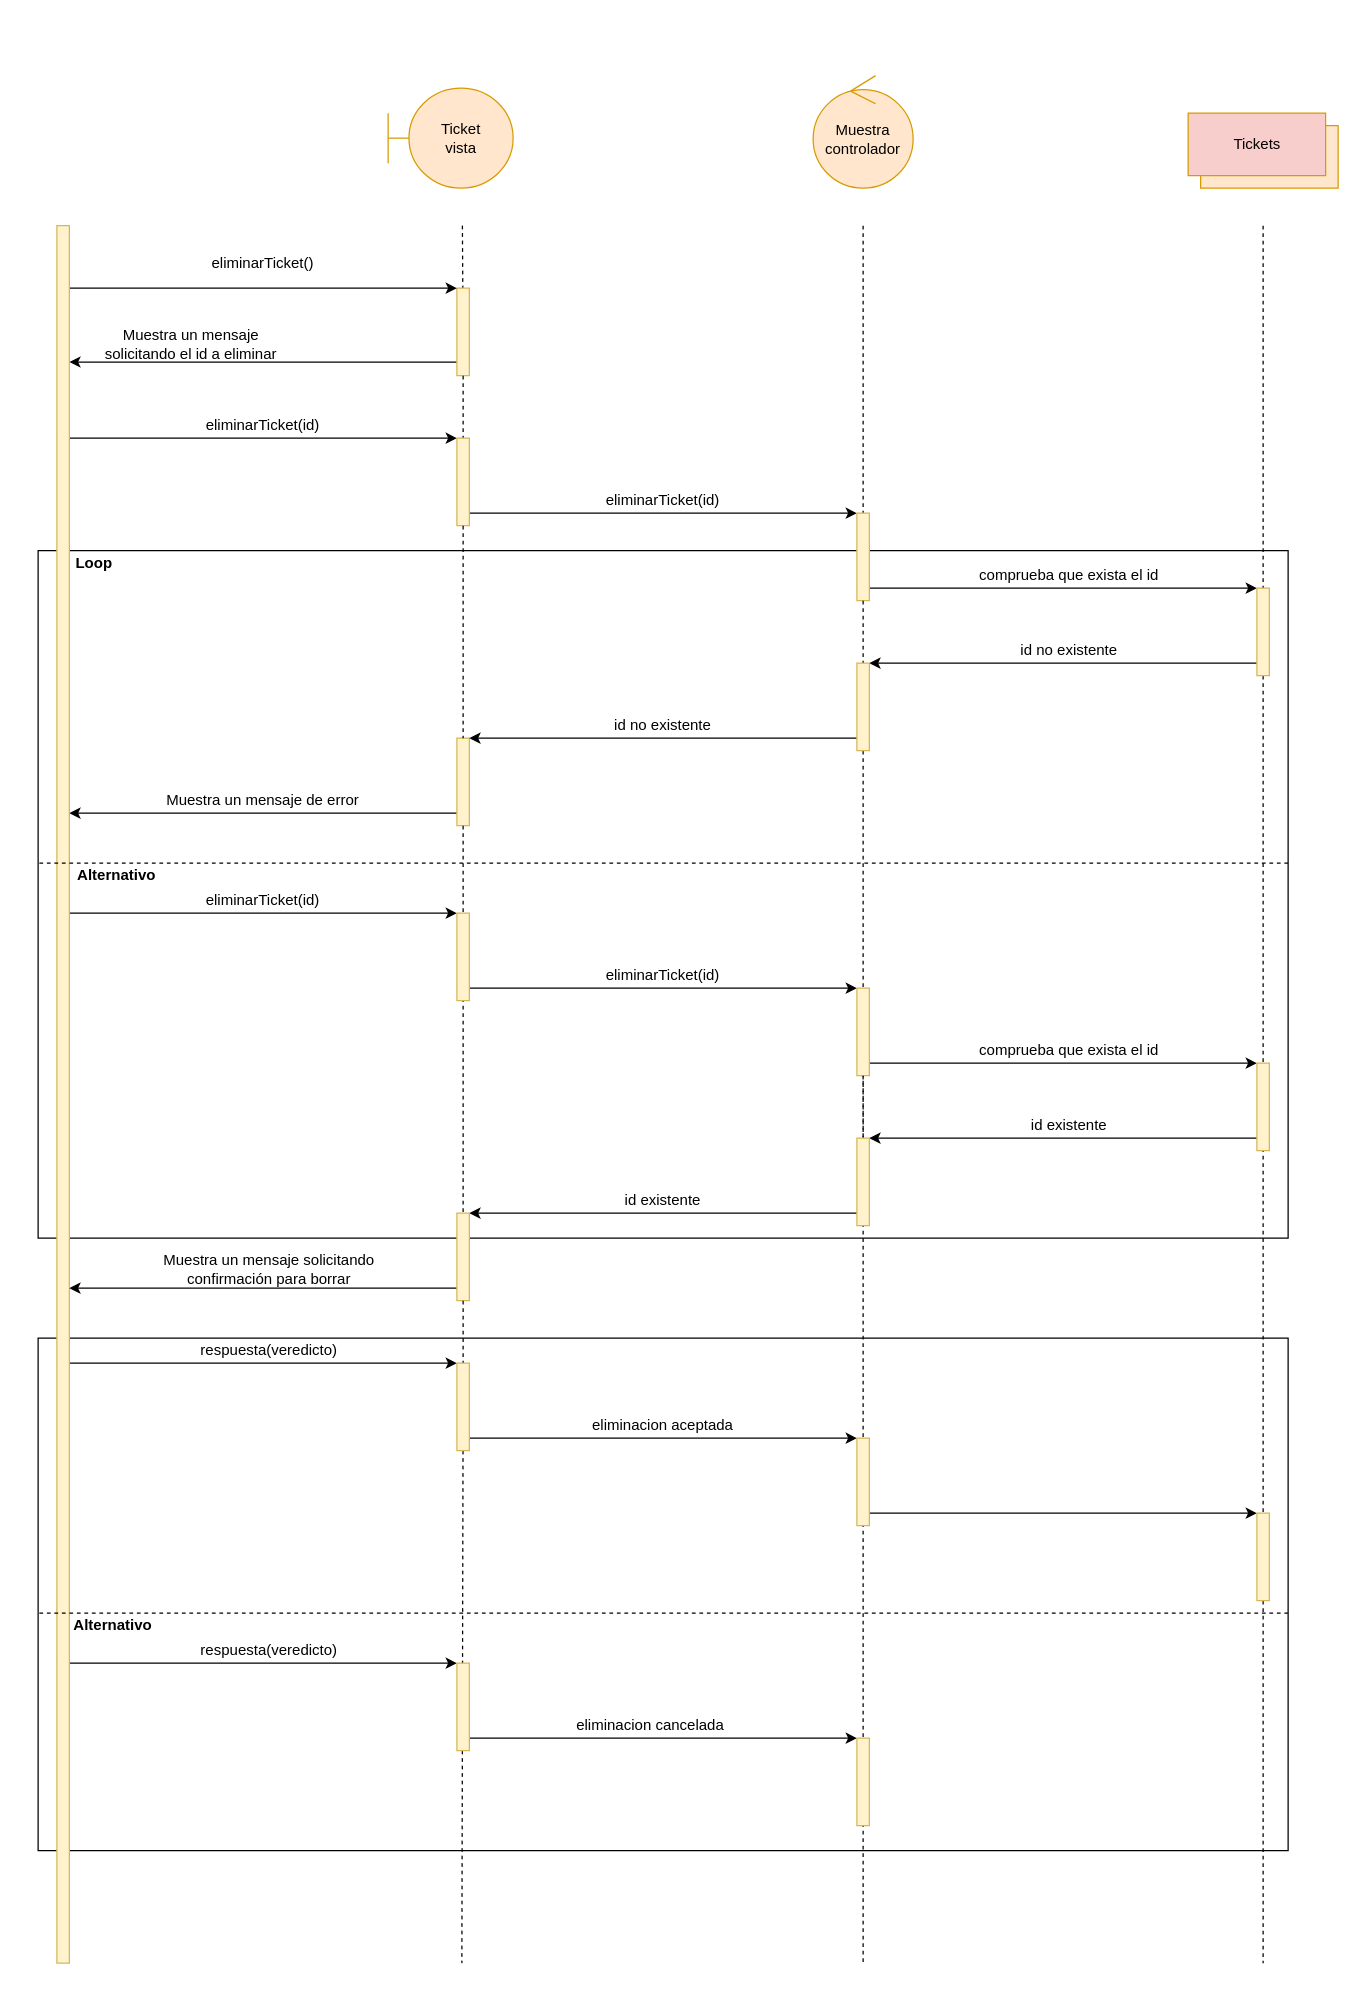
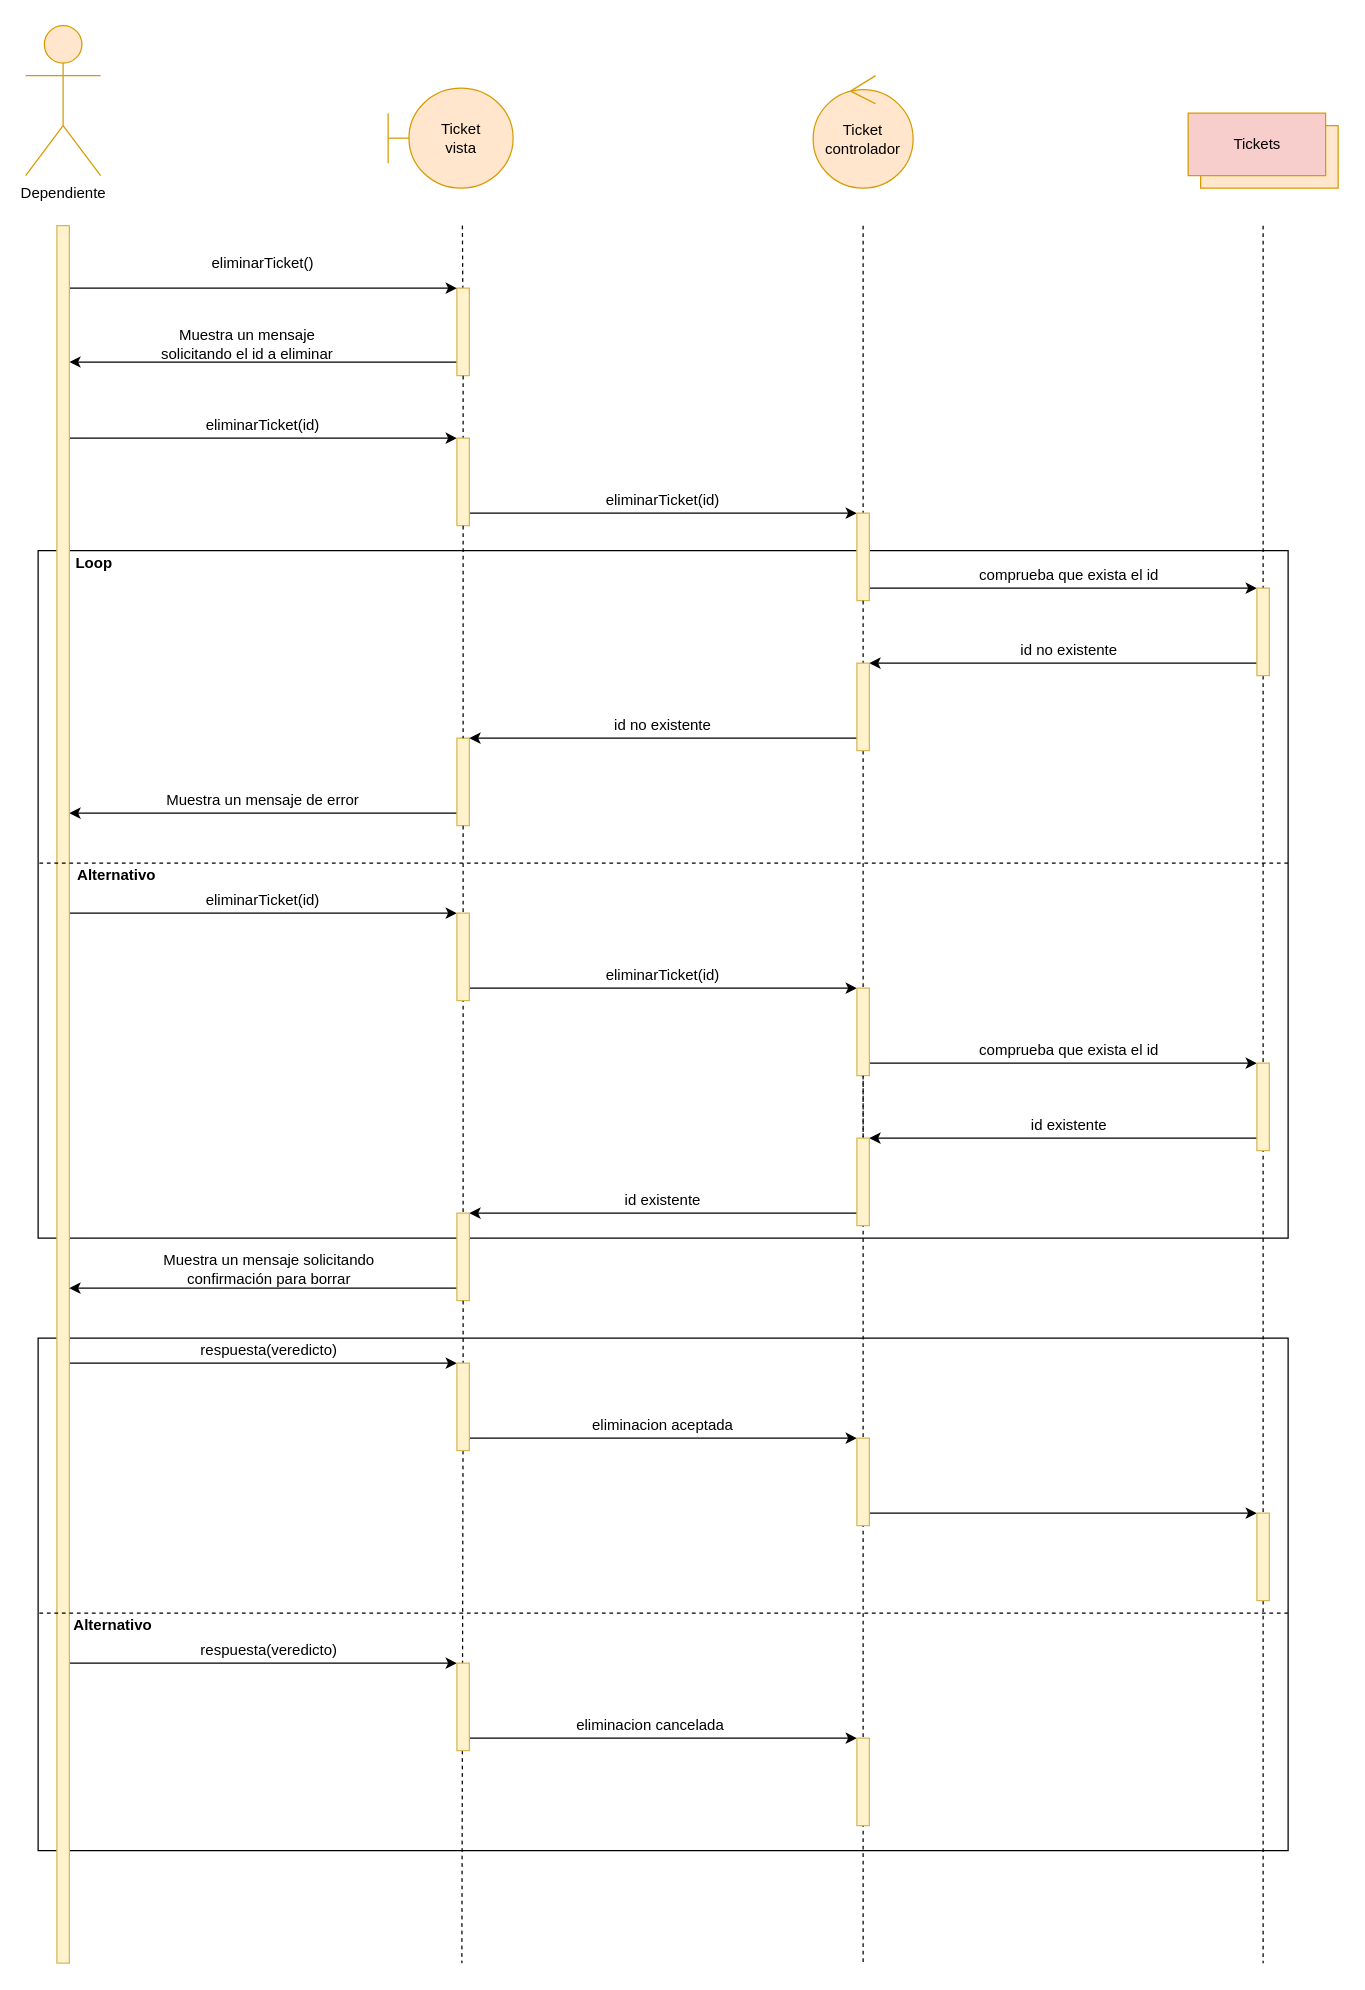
+ <mxCell id="10" value="Dependiente" style="shape=umlActor;verticalLabelPosition=bottom;verticalAlign=top;html=1;outlineConnect=0;fillColor=#ffe6cc;strokeColor=#d79b00;" parent="1" vertex="1"><mxGeometry x="20" y="20" width="60" height="120" as="geometry" /></mxCell>
- <mxCell id="12" value="Muestra&lt;br&gt;controlador" style="ellipse;shape=umlControl;whiteSpace=wrap;html=1;fillColor=#ffe6cc;strokeColor=#d79b00;" parent="1" vertex="1"><mxGeometry x="650" y="60" width="80" height="90" as="geometry" /></mxCell>
+ <mxCell id="12" value="Ticket&lt;br&gt;controlador" style="ellipse;shape=umlControl;whiteSpace=wrap;html=1;fillColor=#ffe6cc;strokeColor=#d79b00;" parent="1" vertex="1"><mxGeometry x="650" y="60" width="80" height="90" as="geometry" /></mxCell>
- <mxCell id="23" value="Muestra un mensaje solicitando el id a eliminar" style="text;html=1;strokeColor=none;fillColor=none;align=center;verticalAlign=middle;whiteSpace=wrap;rounded=0;" parent="1" vertex="1"><mxGeometry x="70" y="260" width="165" height="30" as="geometry" /></mxCell>
+ <mxCell id="23" value="Muestra un mensaje solicitando el id a eliminar" style="text;html=1;strokeColor=none;fillColor=none;align=center;verticalAlign=middle;whiteSpace=wrap;rounded=0;" parent="1" vertex="1"><mxGeometry x="115" y="260" width="165" height="30" as="geometry" /></mxCell>
